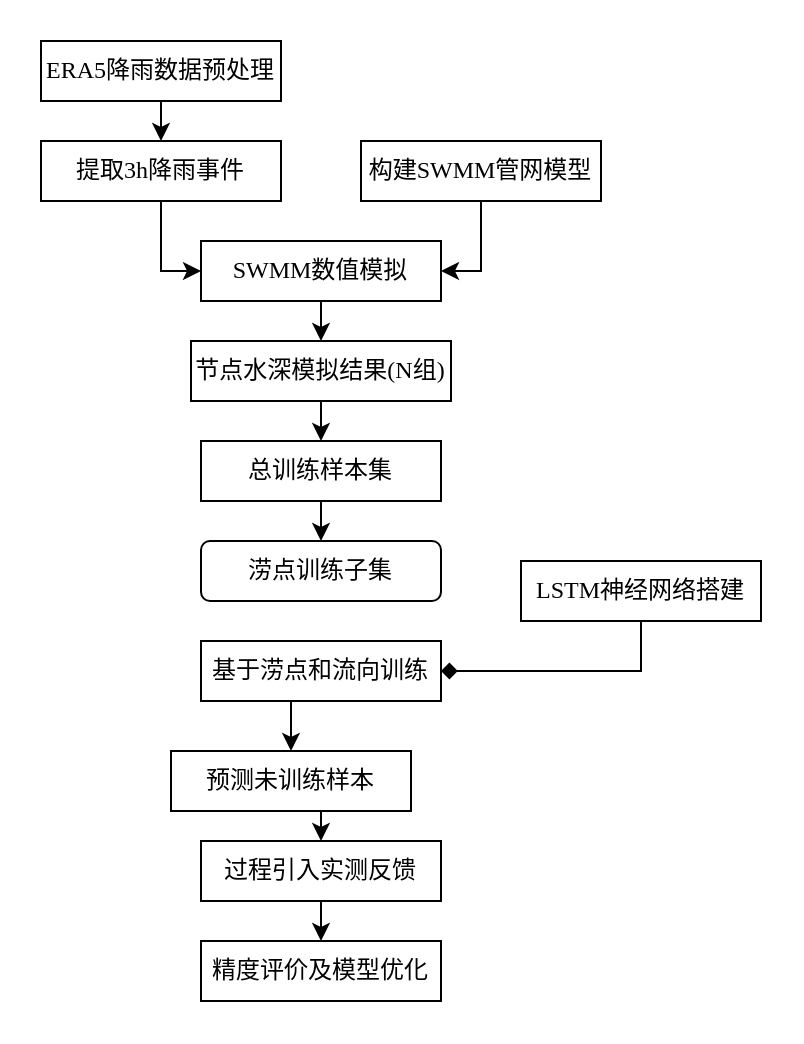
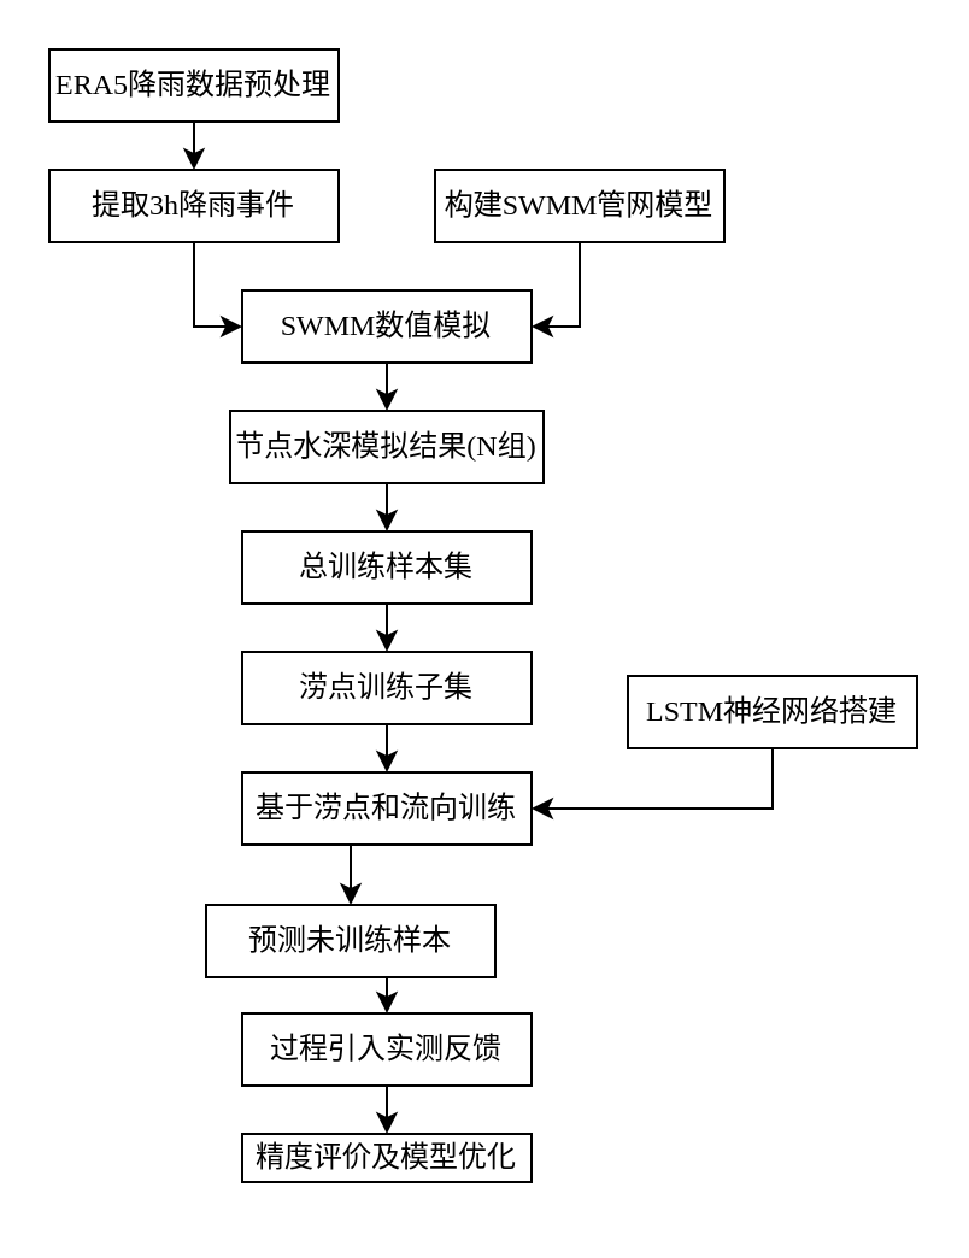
- <mxCell id="14" value="&lt;font face=&quot;Times New Roman&quot;&gt;涝点训练子集&lt;/font&gt;" style="whiteSpace=wrap;html=1;rounded=1;" vertex="1" parent="1"><mxGeometry x="100" y="270" width="120" height="30" as="geometry" /></mxCell>
+ <mxCell id="14" value="&lt;font face=&quot;Times New Roman&quot;&gt;涝点训练子集&lt;/font&gt;" style="rounded=0;whiteSpace=wrap;html=1;" vertex="1" parent="1"><mxGeometry x="100" y="270" width="120" height="30" as="geometry" /></mxCell>
+ <mxCell id="17" value="" style="edgeStyle=orthogonalEdgeStyle;rounded=0;orthogonalLoop=1;jettySize=auto;html=1;exitX=0.5;exitY=1;exitDx=0;exitDy=0;entryX=0.5;entryY=0;entryDx=0;entryDy=0;" edge="1" parent="1" source="14" target="19"><mxGeometry relative="1" as="geometry"><mxPoint x="200" y="320" as="targetPoint" /></mxGeometry></mxCell>
- <mxCell id="15" style="edgeStyle=orthogonalEdgeStyle;rounded=0;orthogonalLoop=1;jettySize=auto;html=1;exitX=0.5;exitY=1;exitDx=0;exitDy=0;entryX=1;entryY=0.5;entryDx=0;entryDy=0;endArrow=diamond;" edge="1" parent="1" source="16" target="19"><mxGeometry relative="1" as="geometry" /></mxCell>
+ <mxCell id="15" style="edgeStyle=orthogonalEdgeStyle;rounded=0;orthogonalLoop=1;jettySize=auto;html=1;exitX=0.5;exitY=1;exitDx=0;exitDy=0;entryX=1;entryY=0.5;entryDx=0;entryDy=0;" edge="1" parent="1" source="16" target="19"><mxGeometry relative="1" as="geometry" /></mxCell>
- <mxCell id="24" value="&lt;font face=&quot;Times New Roman&quot;&gt;精度评价及模型优化&lt;/font&gt;" style="rounded=0;whiteSpace=wrap;html=1;" vertex="1" parent="1"><mxGeometry x="100" y="470" width="120" height="30" as="geometry" /></mxCell>
+ <mxCell id="24" value="&lt;font face=&quot;Times New Roman&quot;&gt;精度评价及模型优化&lt;/font&gt;" style="rounded=0;whiteSpace=wrap;html=1;" vertex="1" parent="1"><mxGeometry x="100" y="470" width="120" height="20" as="geometry" /></mxCell>
